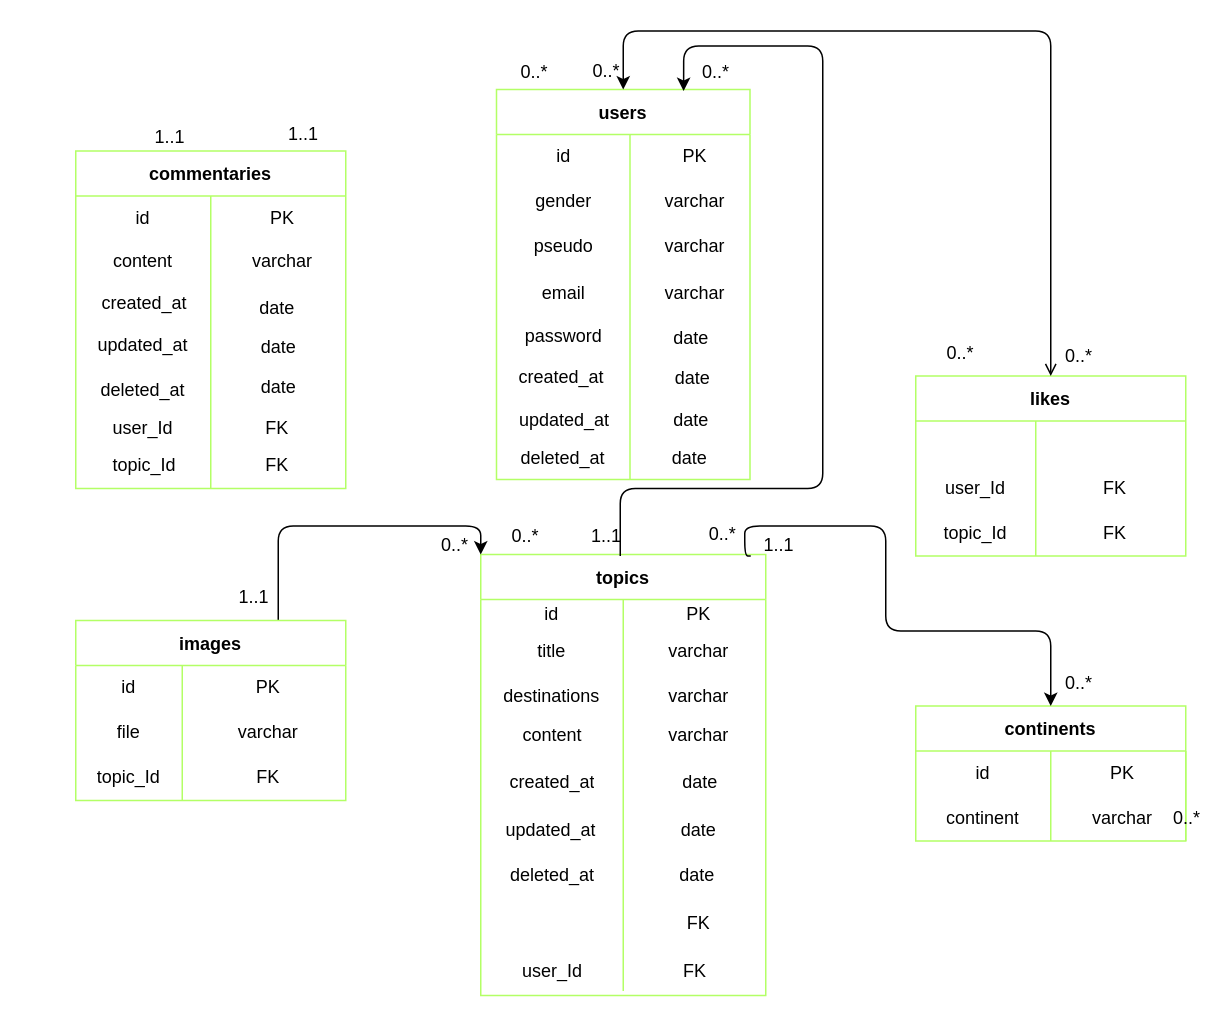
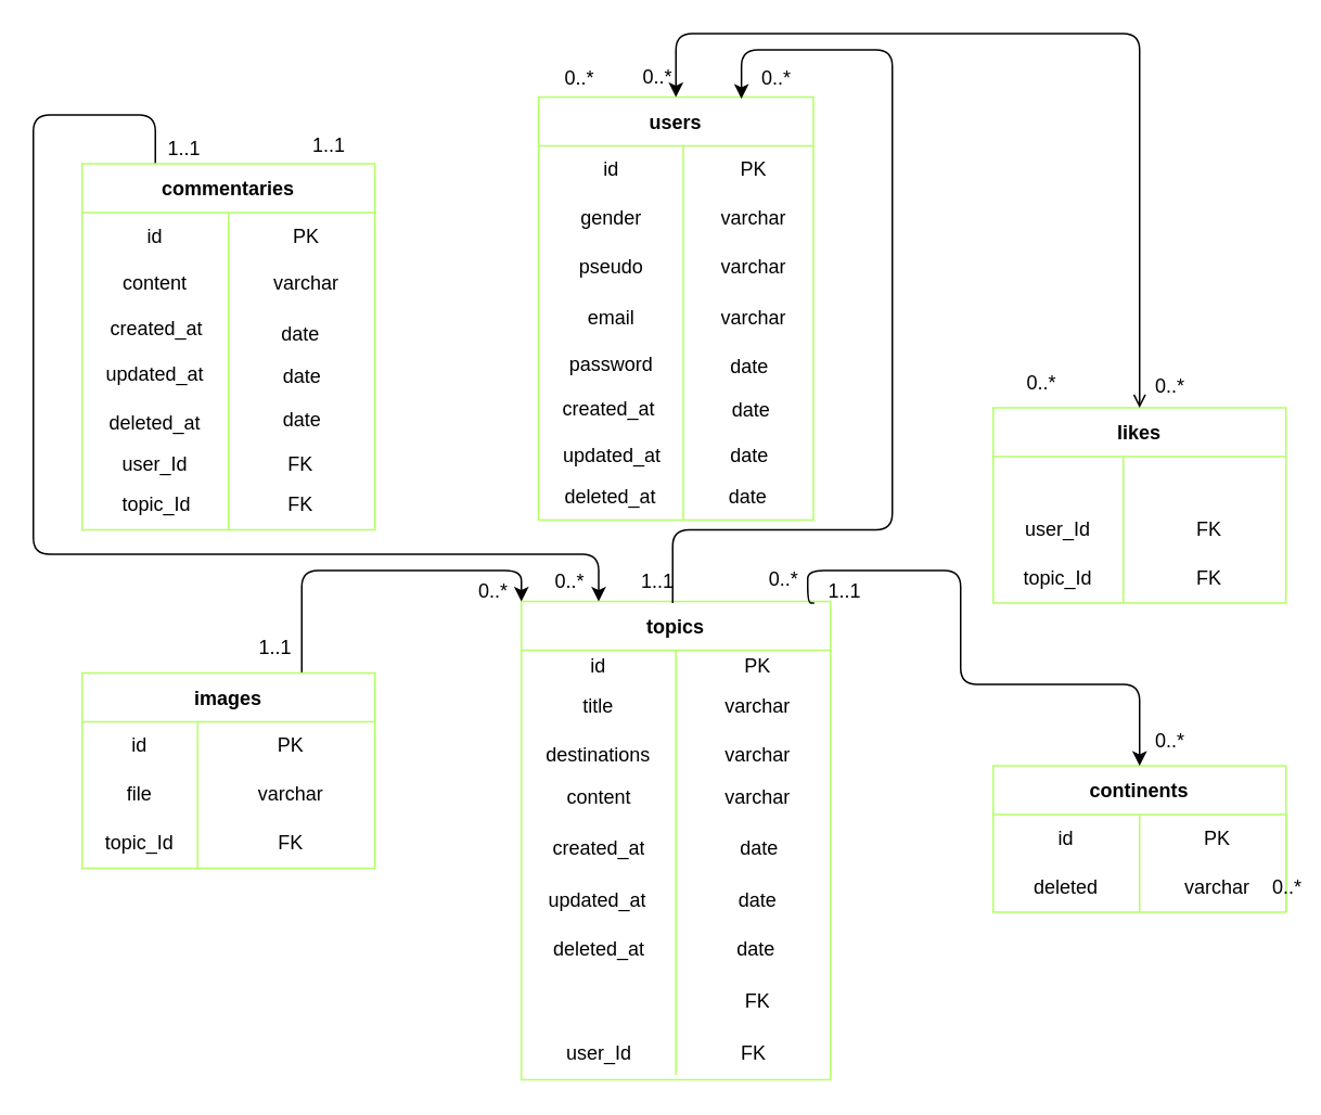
+ <mxCell id="39" style="edgeStyle=orthogonalEdgeStyle;html=1;entryX=0.25;entryY=0;entryDx=0;entryDy=0;exitX=0.25;exitY=0;exitDx=0;exitDy=0;" parent="1" source="40" target="26" edge="1"><mxGeometry relative="1" as="geometry"><Array as="points"><mxPoint x="95" y="70" /><mxPoint x="20" y="70" /><mxPoint x="20" y="340" /><mxPoint x="368" y="340" /></Array><mxPoint x="100" y="90" as="sourcePoint" /></mxGeometry></mxCell>
- <mxCell id="23" value="continent" style="shape=partialRectangle;html=1;whiteSpace=wrap;connectable=0;fillColor=none;top=0;left=0;bottom=0;right=0;overflow=hidden;pointerEvents=1;labelBorderColor=none;sketch=0;fillStyle=auto;strokeColor=#B3FF66;align=center;" parent="22" vertex="1"><mxGeometry width="90" height="30" as="geometry"><mxRectangle width="90" height="30" as="alternateBounds" /></mxGeometry></mxCell>
+ <mxCell id="23" value="deleted" style="shape=partialRectangle;html=1;whiteSpace=wrap;connectable=0;fillColor=none;top=0;left=0;bottom=0;right=0;overflow=hidden;pointerEvents=1;labelBorderColor=none;sketch=0;fillStyle=auto;strokeColor=#B3FF66;align=center;" parent="22" vertex="1"><mxGeometry width="90" height="30" as="geometry"><mxRectangle width="90" height="30" as="alternateBounds" /></mxGeometry></mxCell>
